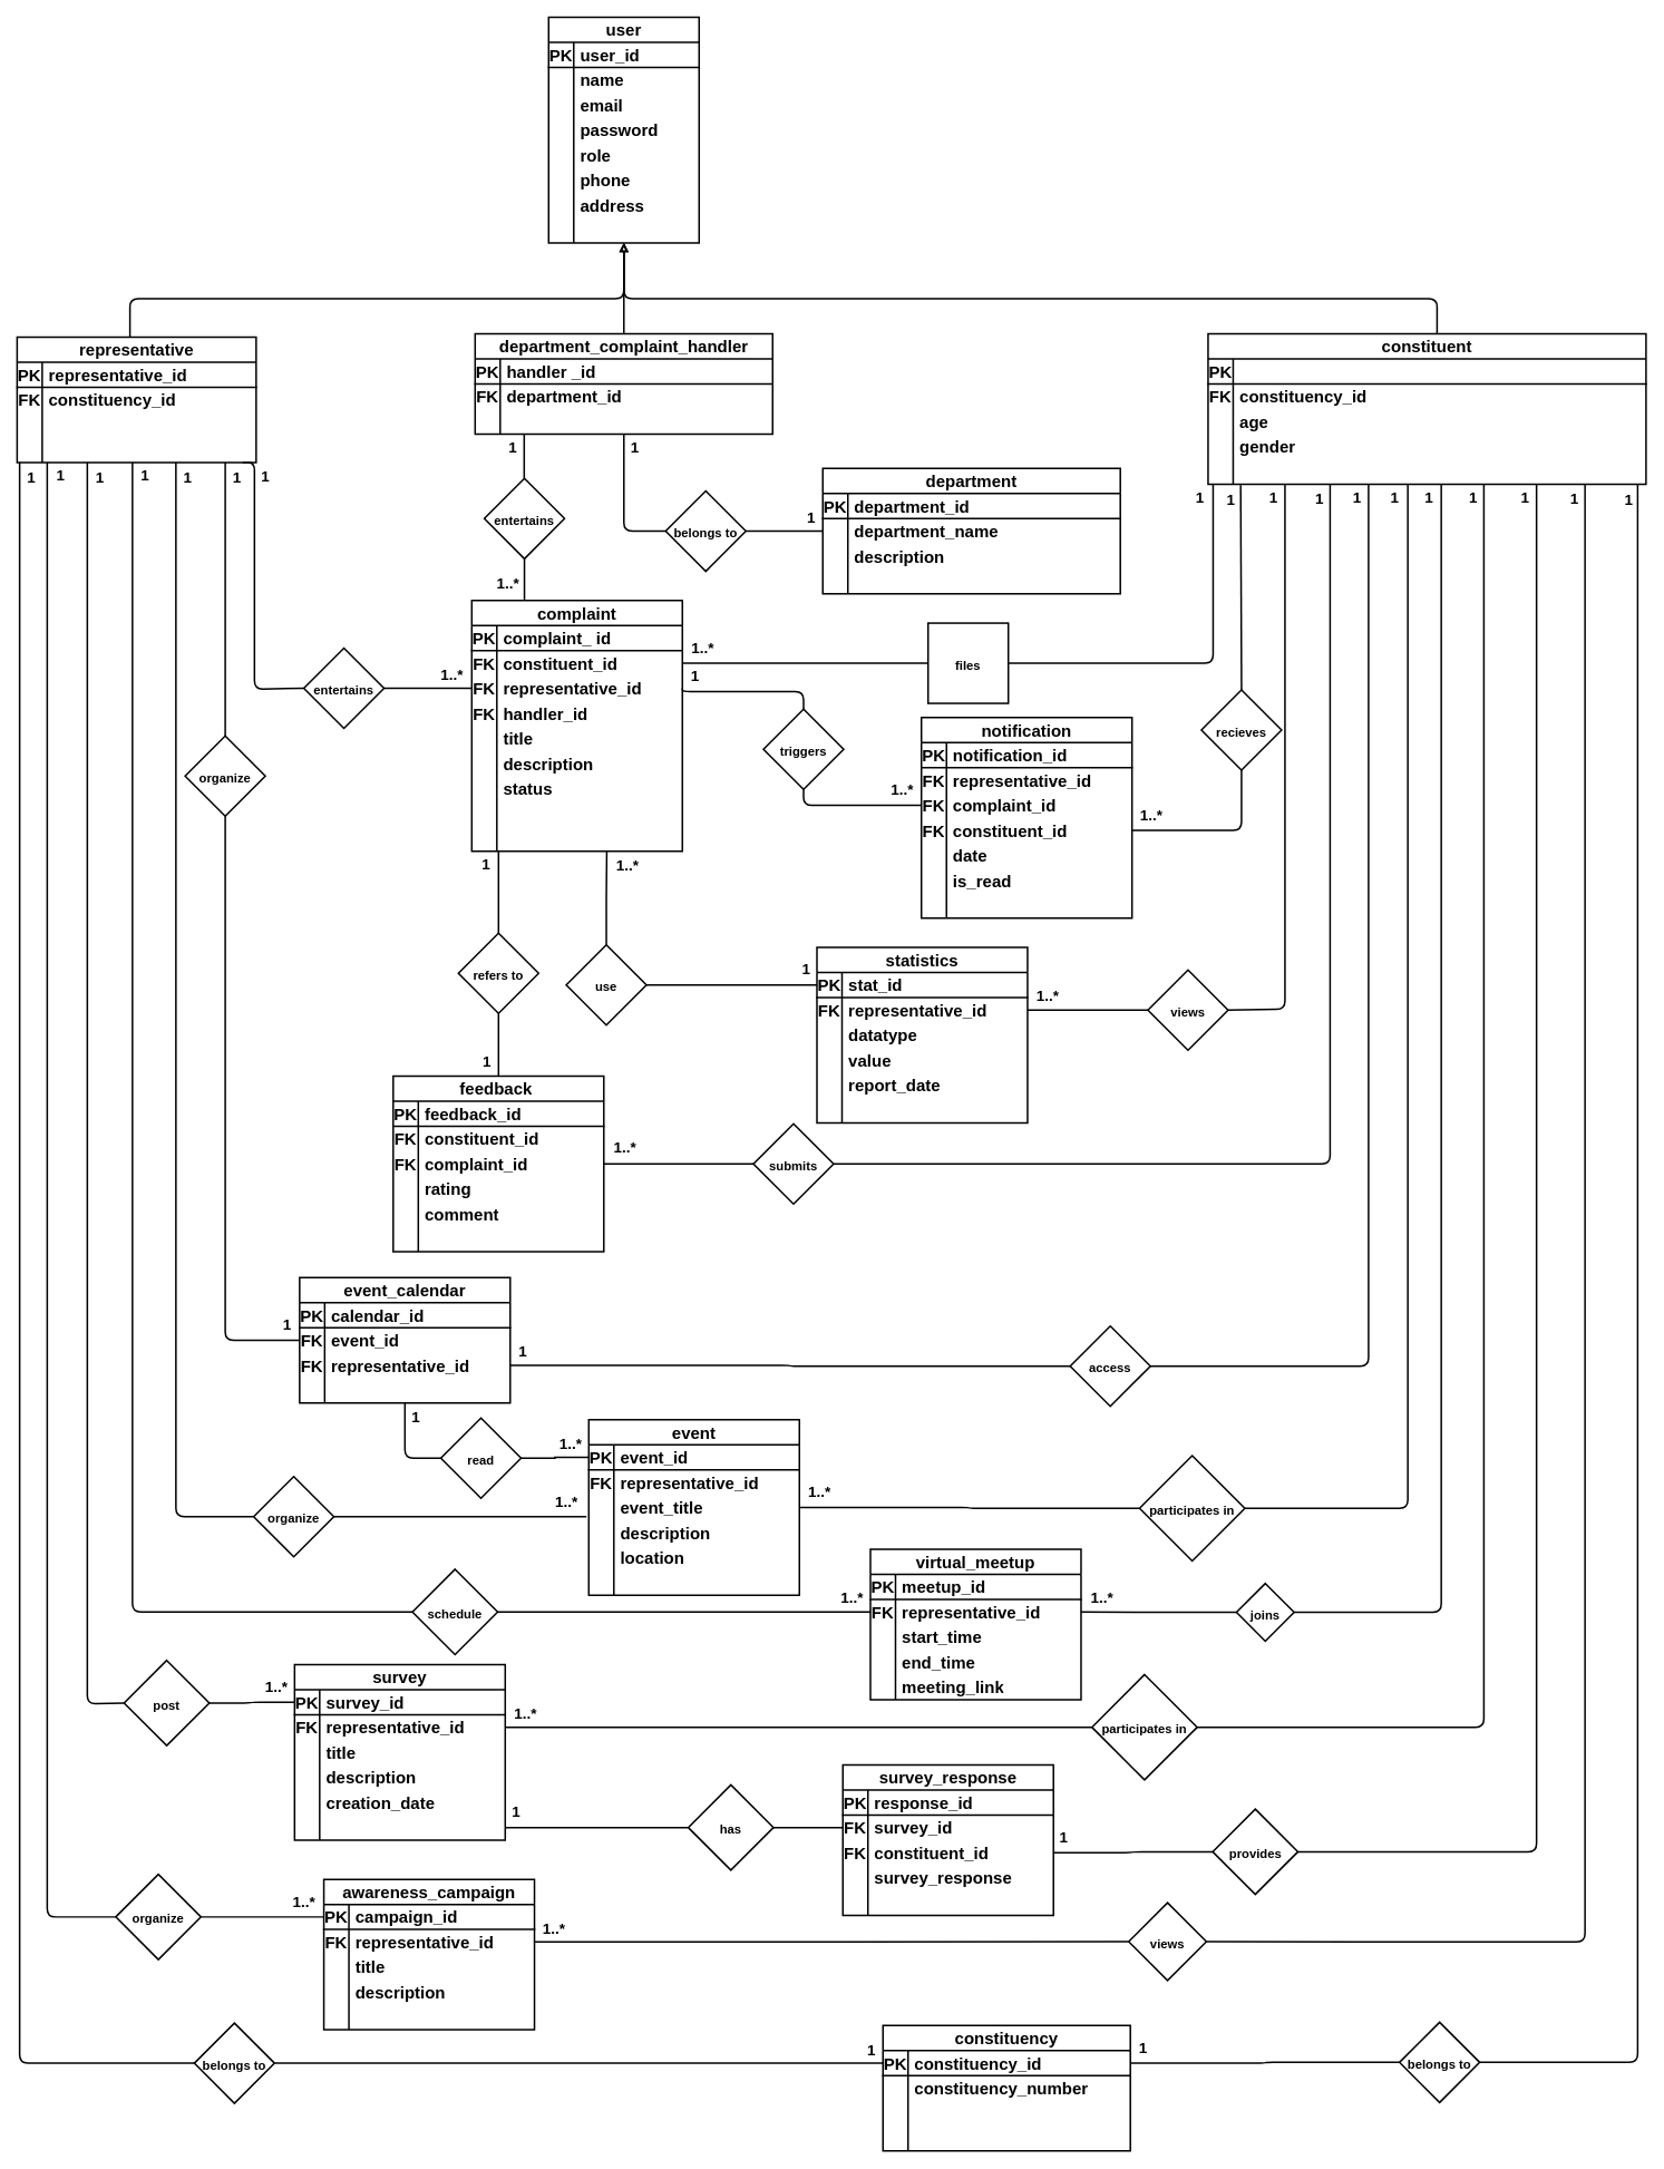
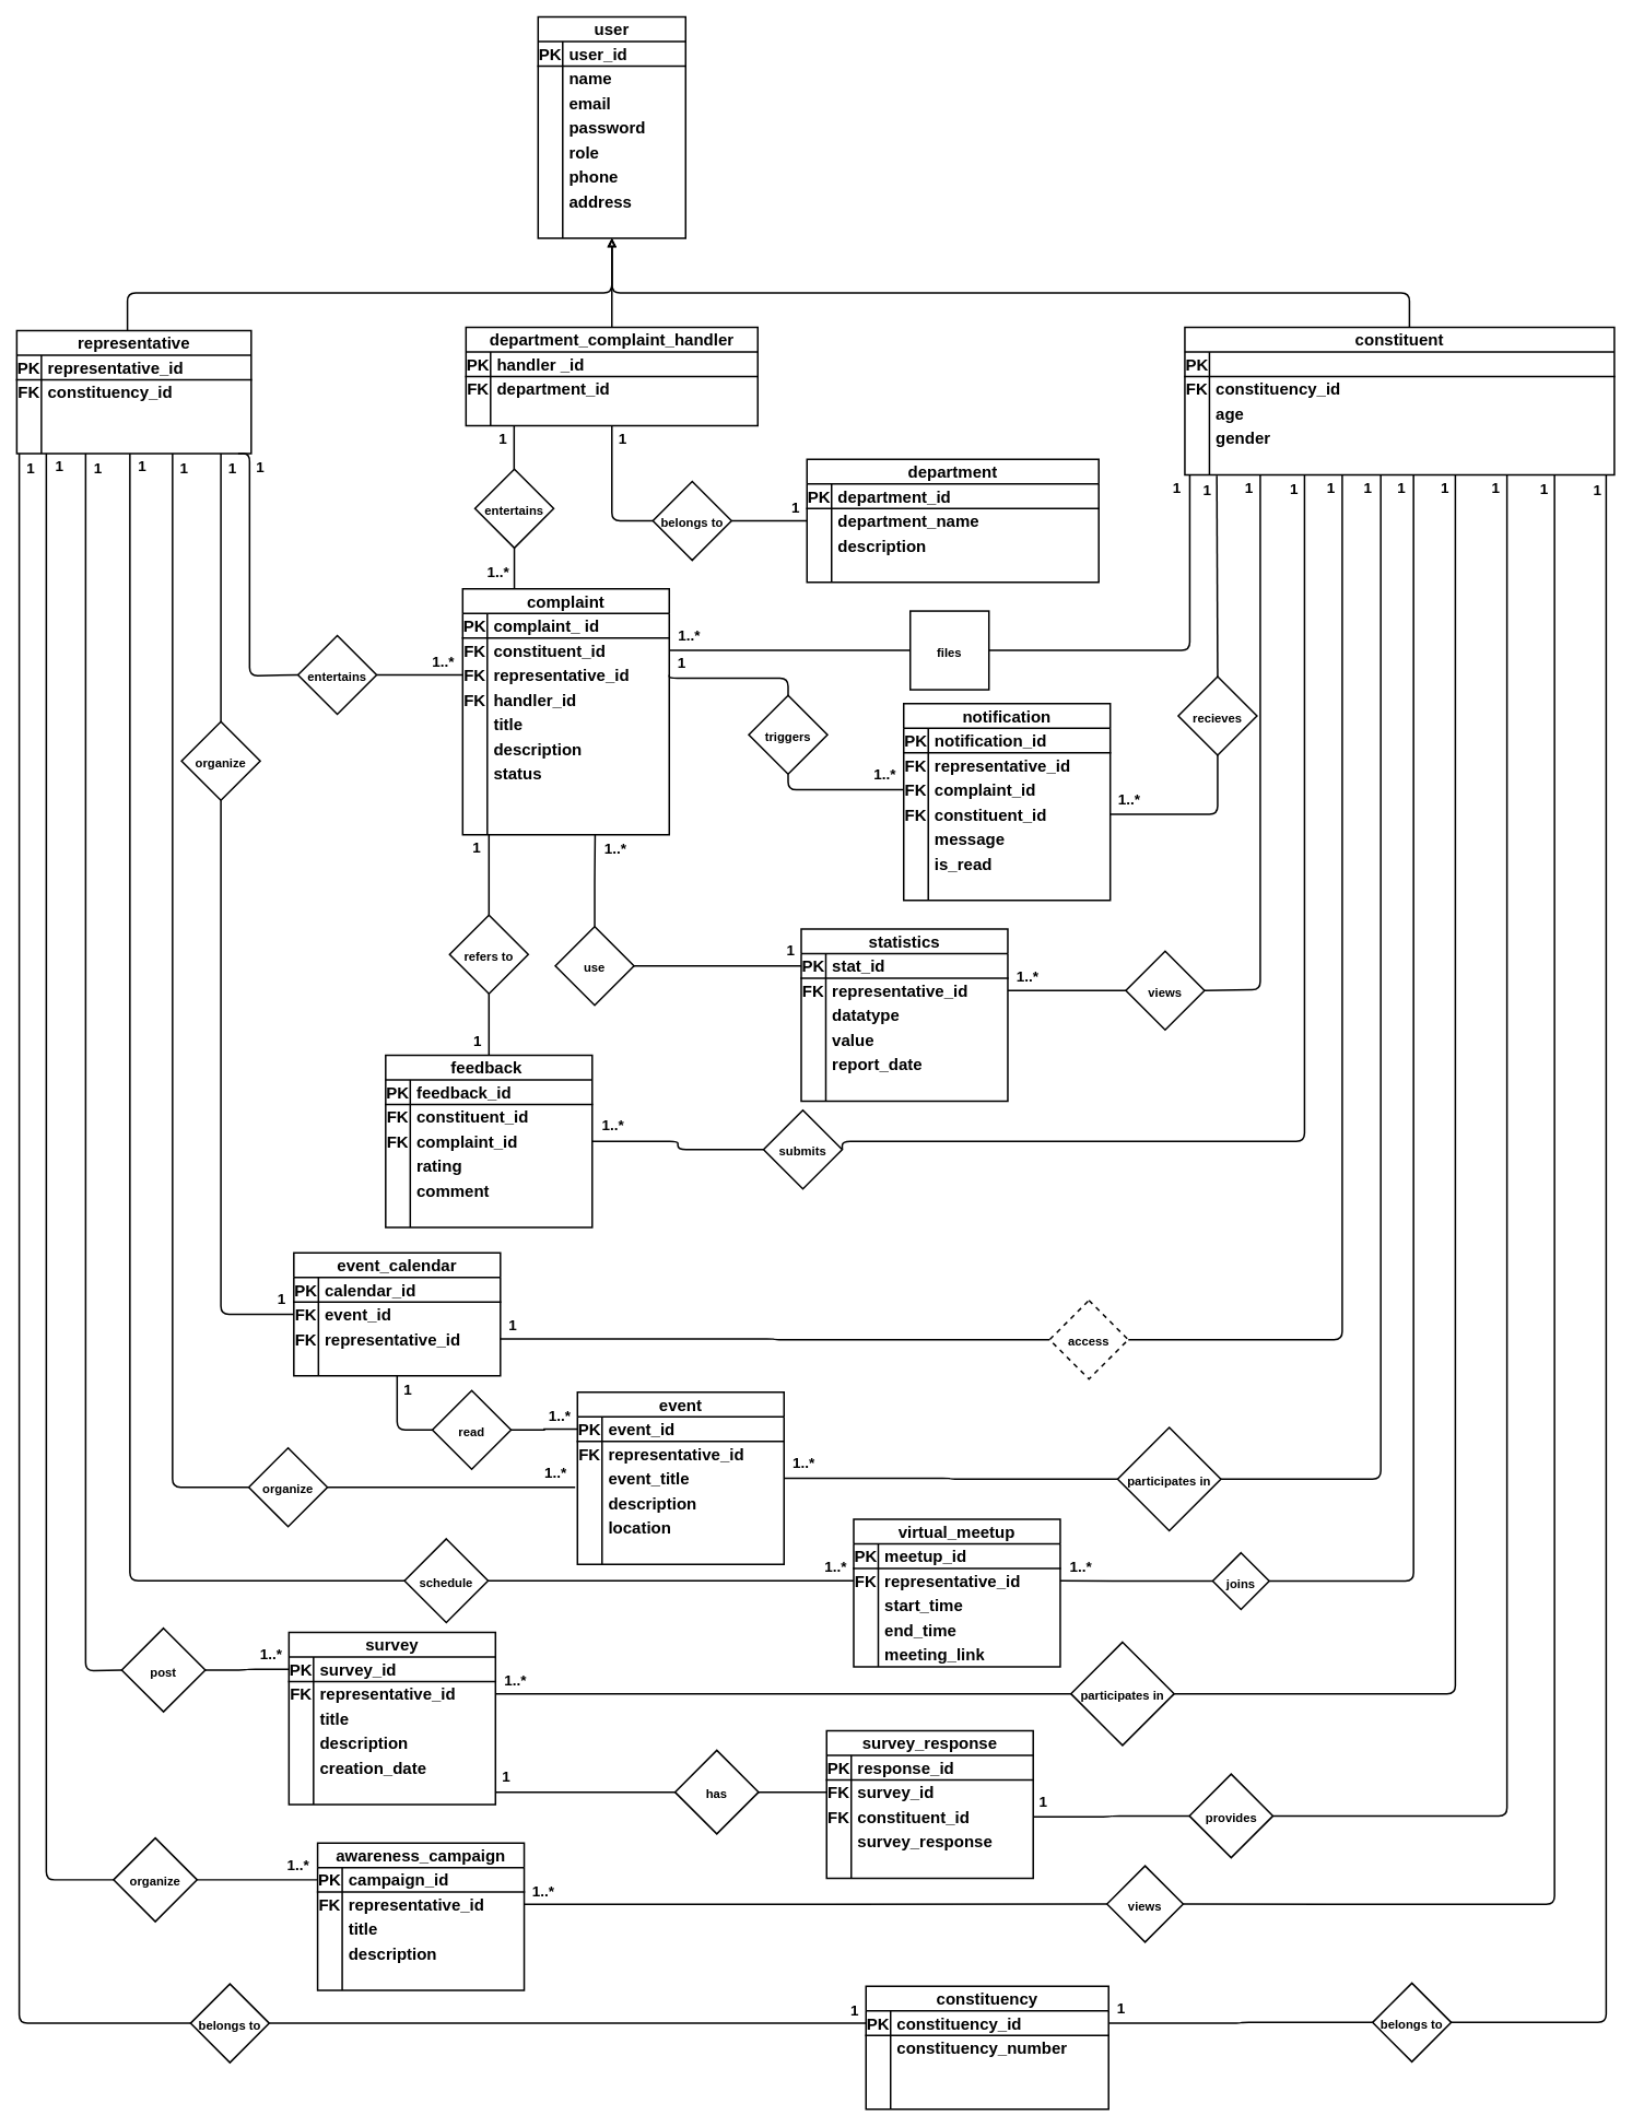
- <mxCell id="230" value="date" style="shape=partialRectangle;connectable=0;fillColor=none;top=0;left=0;bottom=0;right=0;align=left;spacingLeft=6;overflow=hidden;whiteSpace=wrap;fontSize=20;fontStyle=1;strokeWidth=2;" parent="228" vertex="1"><mxGeometry x="30" width="222" height="30" as="geometry"><mxRectangle width="222" height="30" as="alternateBounds" /></mxGeometry></mxCell>
+ <mxCell id="230" value="message" style="shape=partialRectangle;connectable=0;fillColor=none;top=0;left=0;bottom=0;right=0;align=left;spacingLeft=6;overflow=hidden;whiteSpace=wrap;fontSize=20;fontStyle=1;strokeWidth=2;" parent="228" vertex="1"><mxGeometry x="30" width="222" height="30" as="geometry"><mxRectangle width="222" height="30" as="alternateBounds" /></mxGeometry></mxCell>
- <mxCell id="324" value="&lt;font style=&quot;font-size: 15px;&quot;&gt;submits&lt;/font&gt;" style="rhombus;whiteSpace=wrap;html=1;strokeWidth=2;fontSize=20;fontStyle=1" vertex="1" parent="1"><mxGeometry x="901" y="1344" width="96" height="96" as="geometry" /></mxCell>
+ <mxCell id="324" value="&lt;font style=&quot;font-size: 15px;&quot;&gt;submits&lt;/font&gt;" style="rhombus;whiteSpace=wrap;html=1;strokeWidth=2;fontSize=20;fontStyle=1" vertex="1" parent="1"><mxGeometry x="931" y="1354" width="96" height="96" as="geometry" /></mxCell>
- <mxCell id="293" value="&lt;font style=&quot;font-size: 15px;&quot;&gt;access&lt;/font&gt;" style="rhombus;whiteSpace=wrap;html=1;strokeWidth=2;fontSize=20;fontStyle=1" vertex="1" parent="1"><mxGeometry x="1280" y="1586" width="96" height="96" as="geometry" /></mxCell>
+ <mxCell id="293" value="&lt;font style=&quot;font-size: 15px;&quot;&gt;access&lt;/font&gt;" style="rhombus;whiteSpace=wrap;html=1;strokeWidth=2;fontSize=20;fontStyle=1;dashed=1;" vertex="1" parent="1"><mxGeometry x="1280" y="1586" width="96" height="96" as="geometry" /></mxCell>
